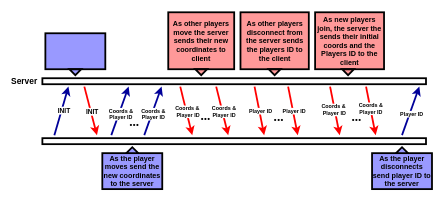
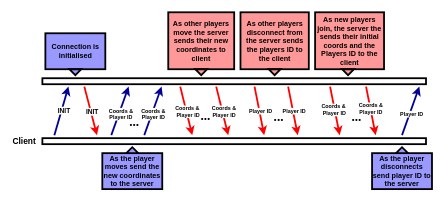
+ <mxCell id="23" value="&lt;b&gt;Connection is &lt;br&gt;initialised&lt;/b&gt;" style="text;html=1;align=center;verticalAlign=middle;resizable=0;points=[];autosize=1;" vertex="1" parent="1"><mxGeometry x="80" y="70" width="90" height="30" as="geometry" /></mxCell>
- <mxCell id="9" value="&lt;b&gt;&lt;font style=&quot;font-size: 14px&quot;&gt;Server&lt;/font&gt;&lt;/b&gt;" style="text;html=1;strokeColor=none;fillColor=none;align=center;verticalAlign=middle;whiteSpace=wrap;rounded=0;" vertex="1" parent="1"><mxGeometry x="20" y="125" width="40" height="20" as="geometry" /></mxCell>
+ <mxCell id="10" value="&lt;b&gt;&lt;font style=&quot;font-size: 14px&quot;&gt;Client&lt;/font&gt;&lt;/b&gt;" style="text;html=1;strokeColor=none;fillColor=none;align=center;verticalAlign=middle;whiteSpace=wrap;rounded=0;" vertex="1" parent="1"><mxGeometry x="20" y="225" width="40" height="20" as="geometry" /></mxCell>
